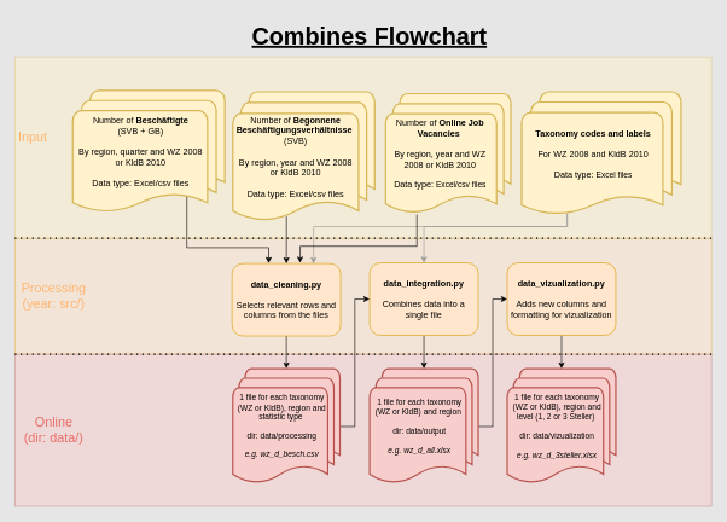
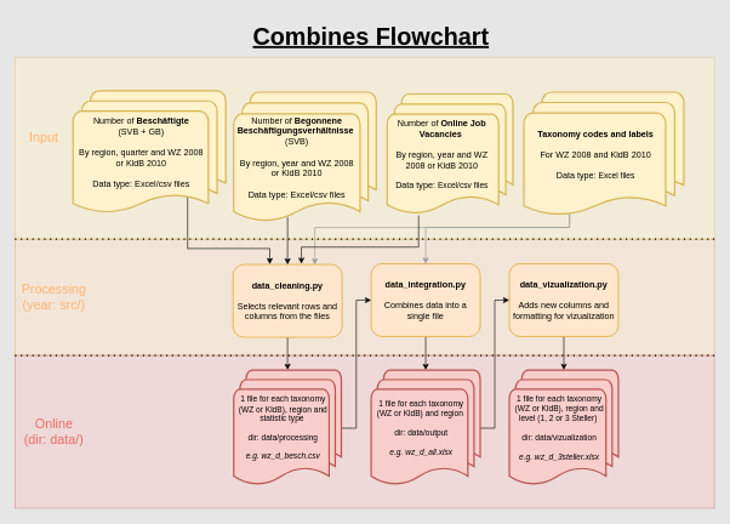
- <mxCell id="16" value="&lt;font color=&quot;#ffb570&quot; style=&quot;font-size: 18px&quot;&gt;Input&lt;/font&gt;" style="text;html=1;strokeColor=none;fillColor=none;align=center;verticalAlign=middle;whiteSpace=wrap;rounded=0;opacity=50;" parent="1" vertex="1"><mxGeometry x="25" y="179.25" width="40" height="20" as="geometry" /></mxCell>
+ <mxCell id="16" value="&lt;font color=&quot;#ffb570&quot; style=&quot;font-size: 18px&quot;&gt;Input&lt;/font&gt;" style="text;html=1;strokeColor=none;fillColor=none;align=center;verticalAlign=middle;whiteSpace=wrap;rounded=0;opacity=50;" parent="1" vertex="1"><mxGeometry x="40" y="179.25" width="40" height="20" as="geometry" /></mxCell>
